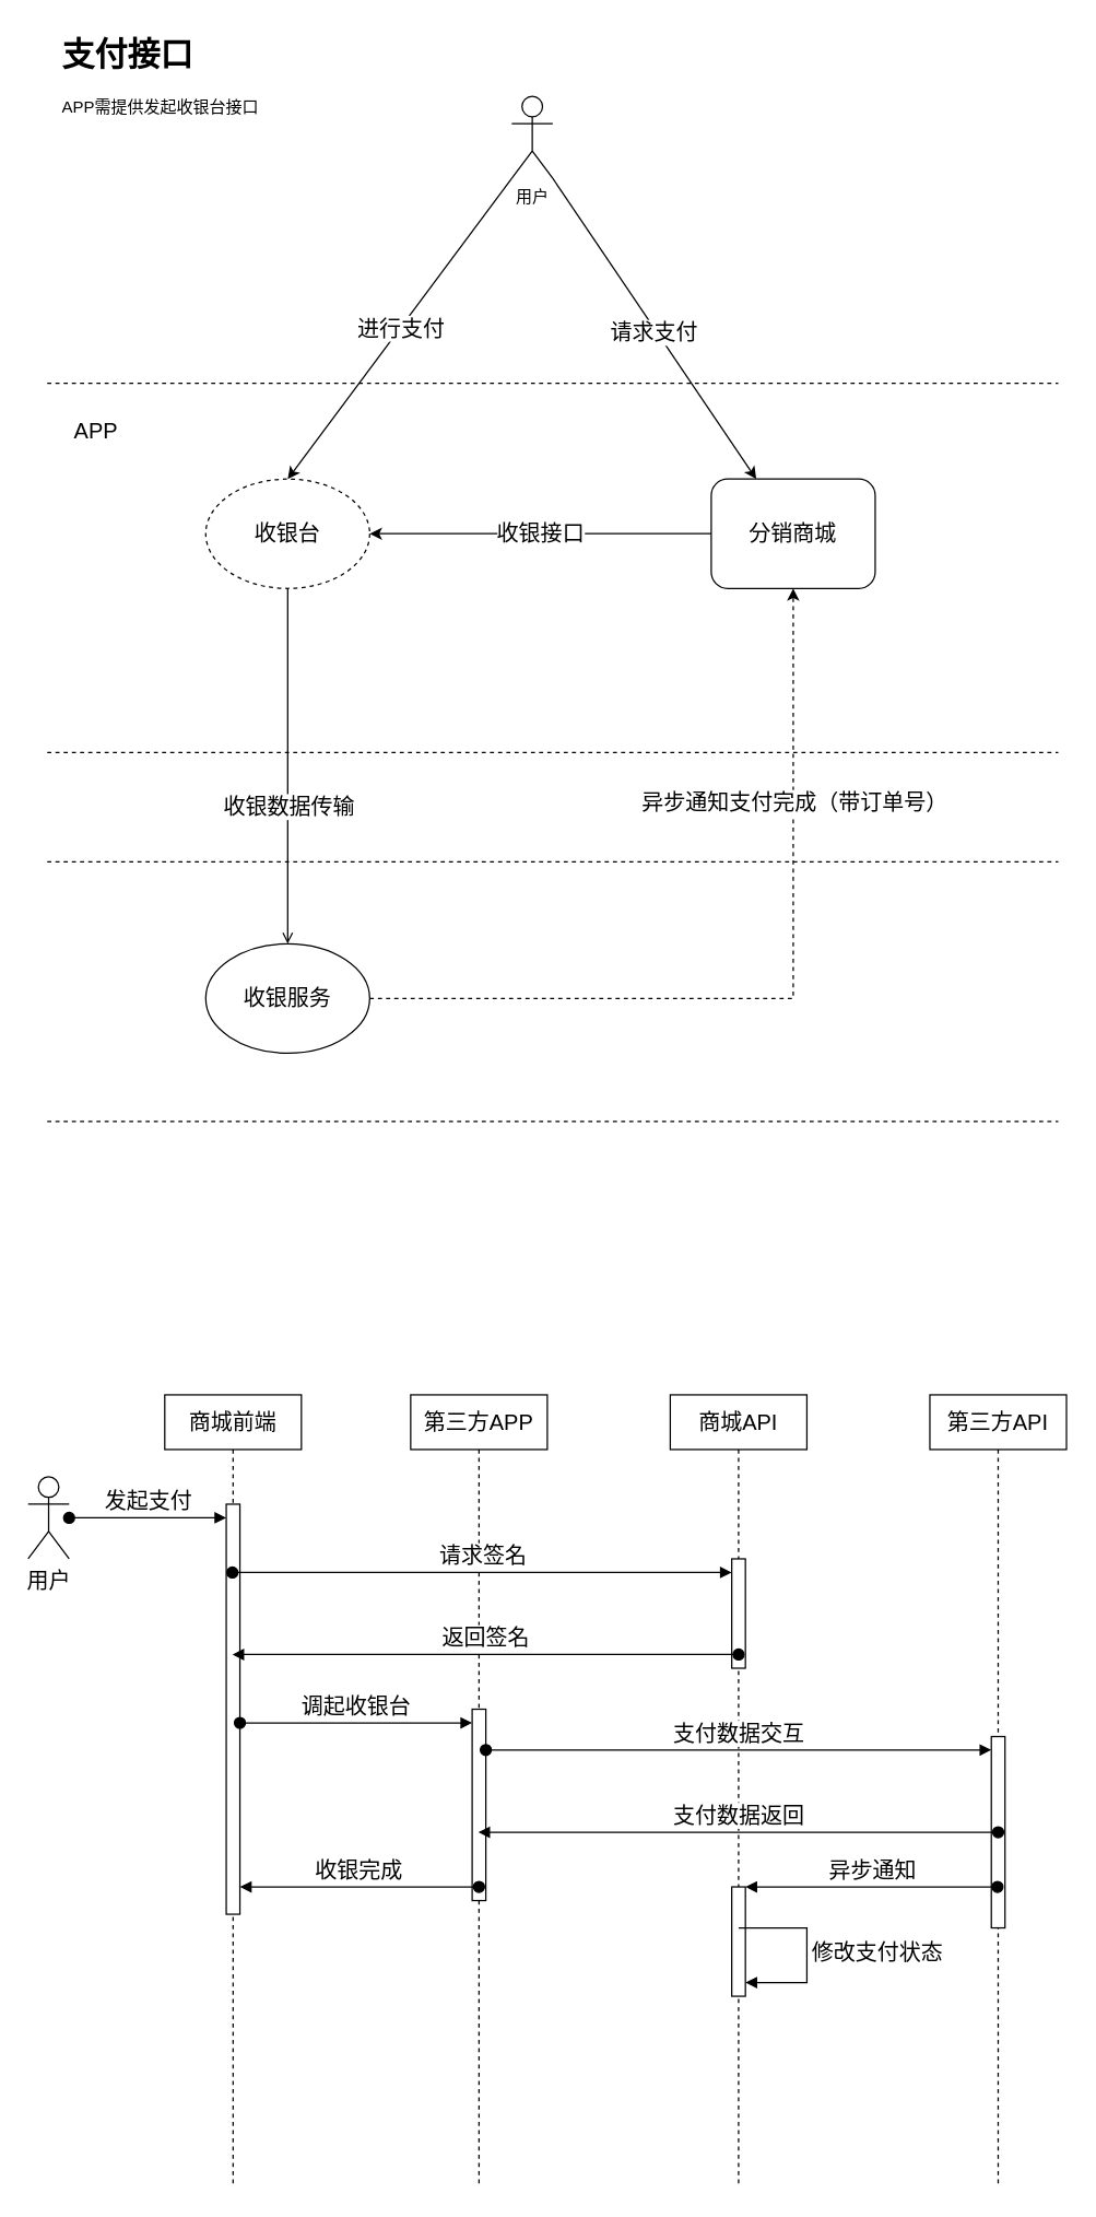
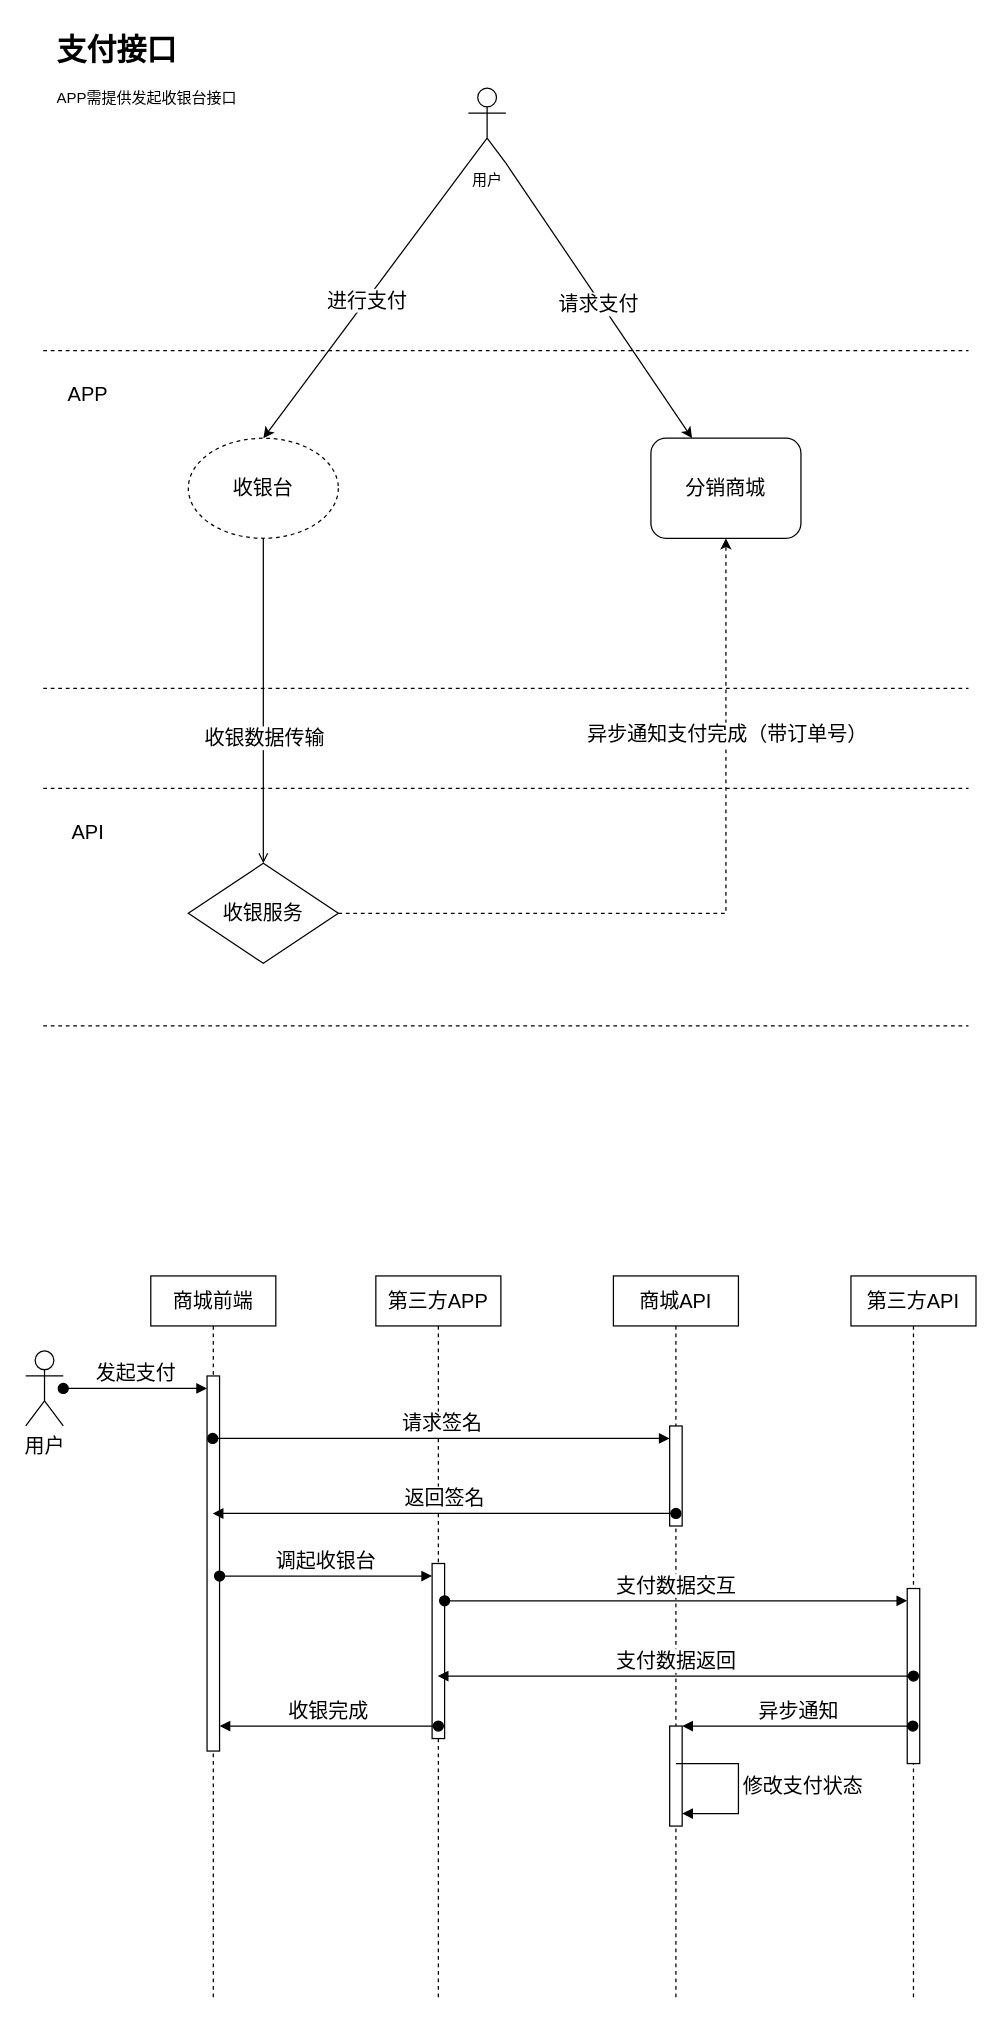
- <mxCell id="10" value="收银接口" style="edgeStyle=none;rounded=0;orthogonalLoop=1;jettySize=auto;html=1;exitX=0;exitY=0.5;exitDx=0;exitDy=0;fontSize=16;" edge="1" parent="1" source="11" target="15"><mxGeometry relative="1" as="geometry" /></mxCell>
+ <mxCell id="18" value="API" style="text;html=1;strokeColor=none;fillColor=none;align=center;verticalAlign=middle;whiteSpace=wrap;rounded=0;fontSize=16;" vertex="1" parent="1"><mxGeometry x="40" y="650" width="60" height="30" as="geometry" /></mxCell>
- <mxCell id="21" value="收银服务" style="ellipse;whiteSpace=wrap;html=1;fontSize=16;" vertex="1" parent="1"><mxGeometry x="150" y="690" width="120" height="80" as="geometry" /></mxCell>
+ <mxCell id="21" value="收银服务" style="rhombus;whiteSpace=wrap;html=1;fontSize=16;" vertex="1" parent="1"><mxGeometry x="150" y="690" width="120" height="80" as="geometry" /></mxCell>
